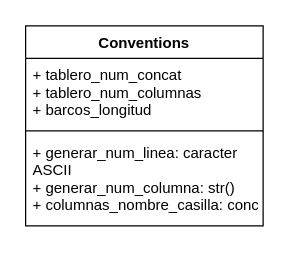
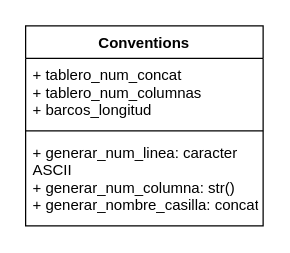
- <mxCell id="5" value="+ generar_num_linea: caracter&#10;ASCII&#10;+ generar_num_columna: str()&#10;+ columnas_nombre_casilla: concat" style="text;strokeColor=none;fillColor=none;align=left;verticalAlign=top;spacingLeft=4;spacingRight=4;overflow=hidden;rotatable=0;points=[[0,0.5],[1,0.5]];portConstraint=eastwest;" vertex="1" parent="2"><mxGeometry y="88" width="190" height="72" as="geometry" /></mxCell>
+ <mxCell id="5" value="+ generar_num_linea: caracter&#10;ASCII&#10;+ generar_num_columna: str()&#10;+ generar_nombre_casilla: concat" style="text;strokeColor=none;fillColor=none;align=left;verticalAlign=top;spacingLeft=4;spacingRight=4;overflow=hidden;rotatable=0;points=[[0,0.5],[1,0.5]];portConstraint=eastwest;" vertex="1" parent="2"><mxGeometry y="88" width="190" height="72" as="geometry" /></mxCell>
